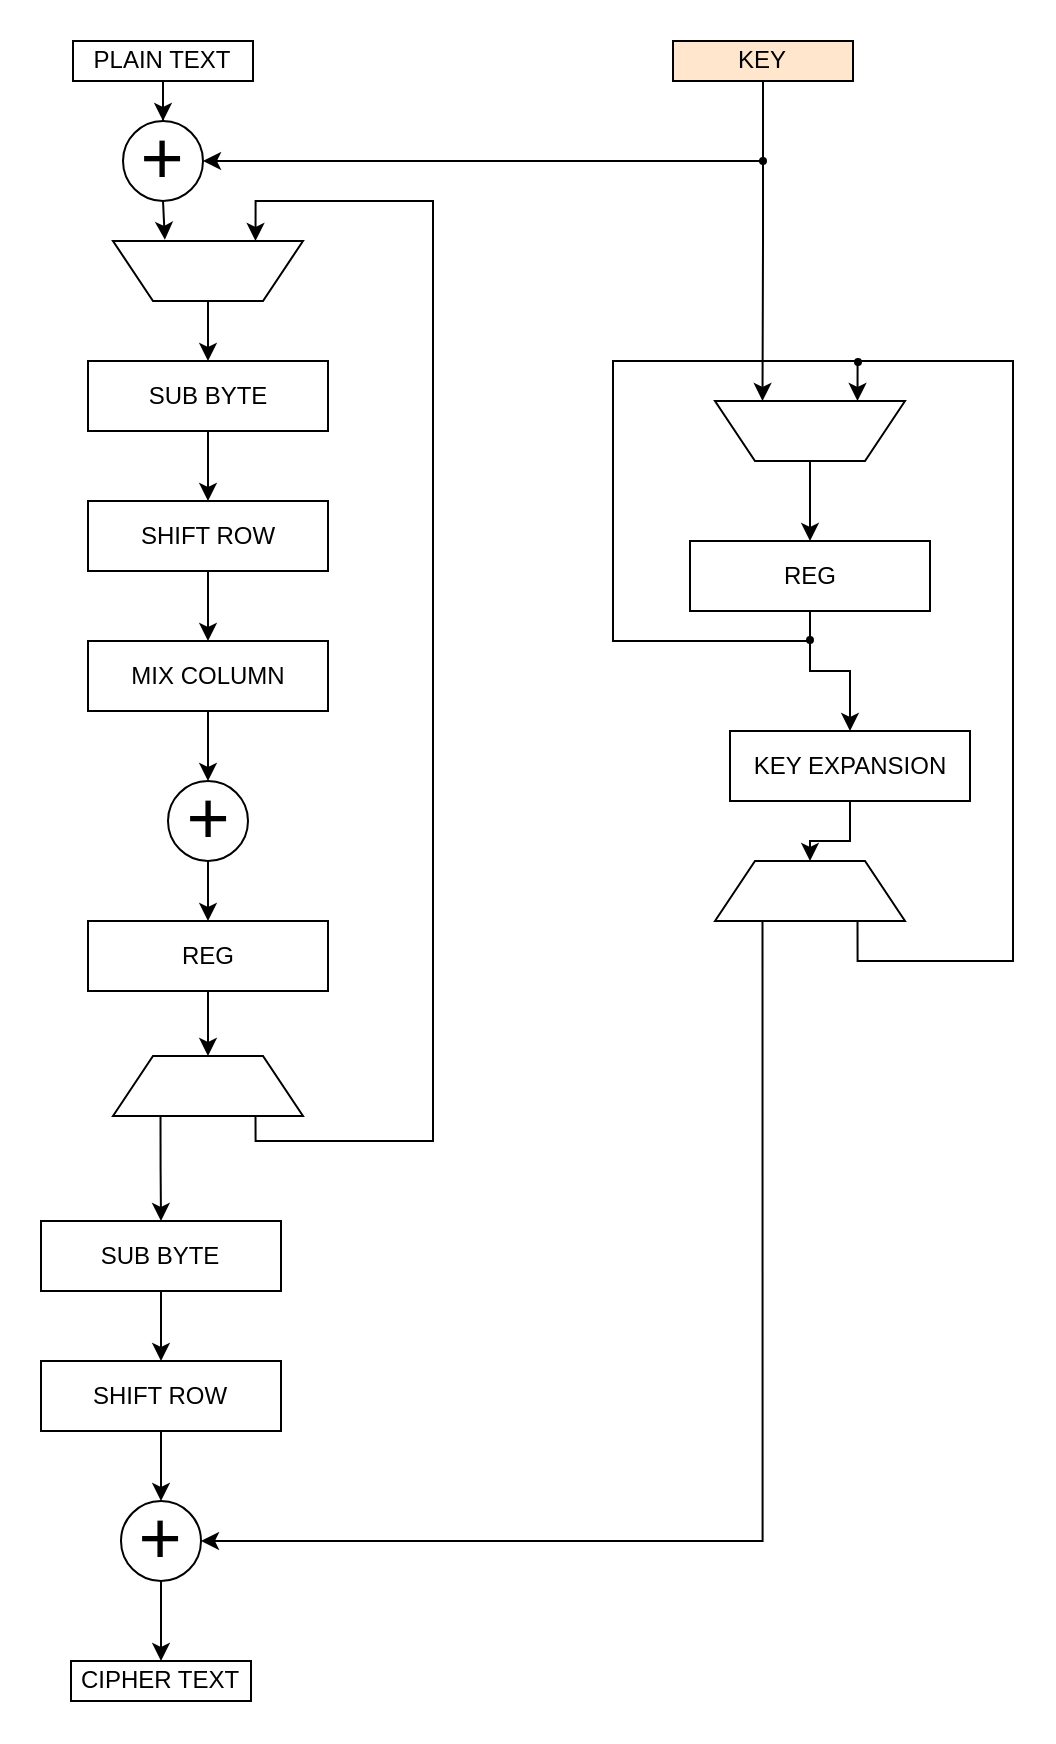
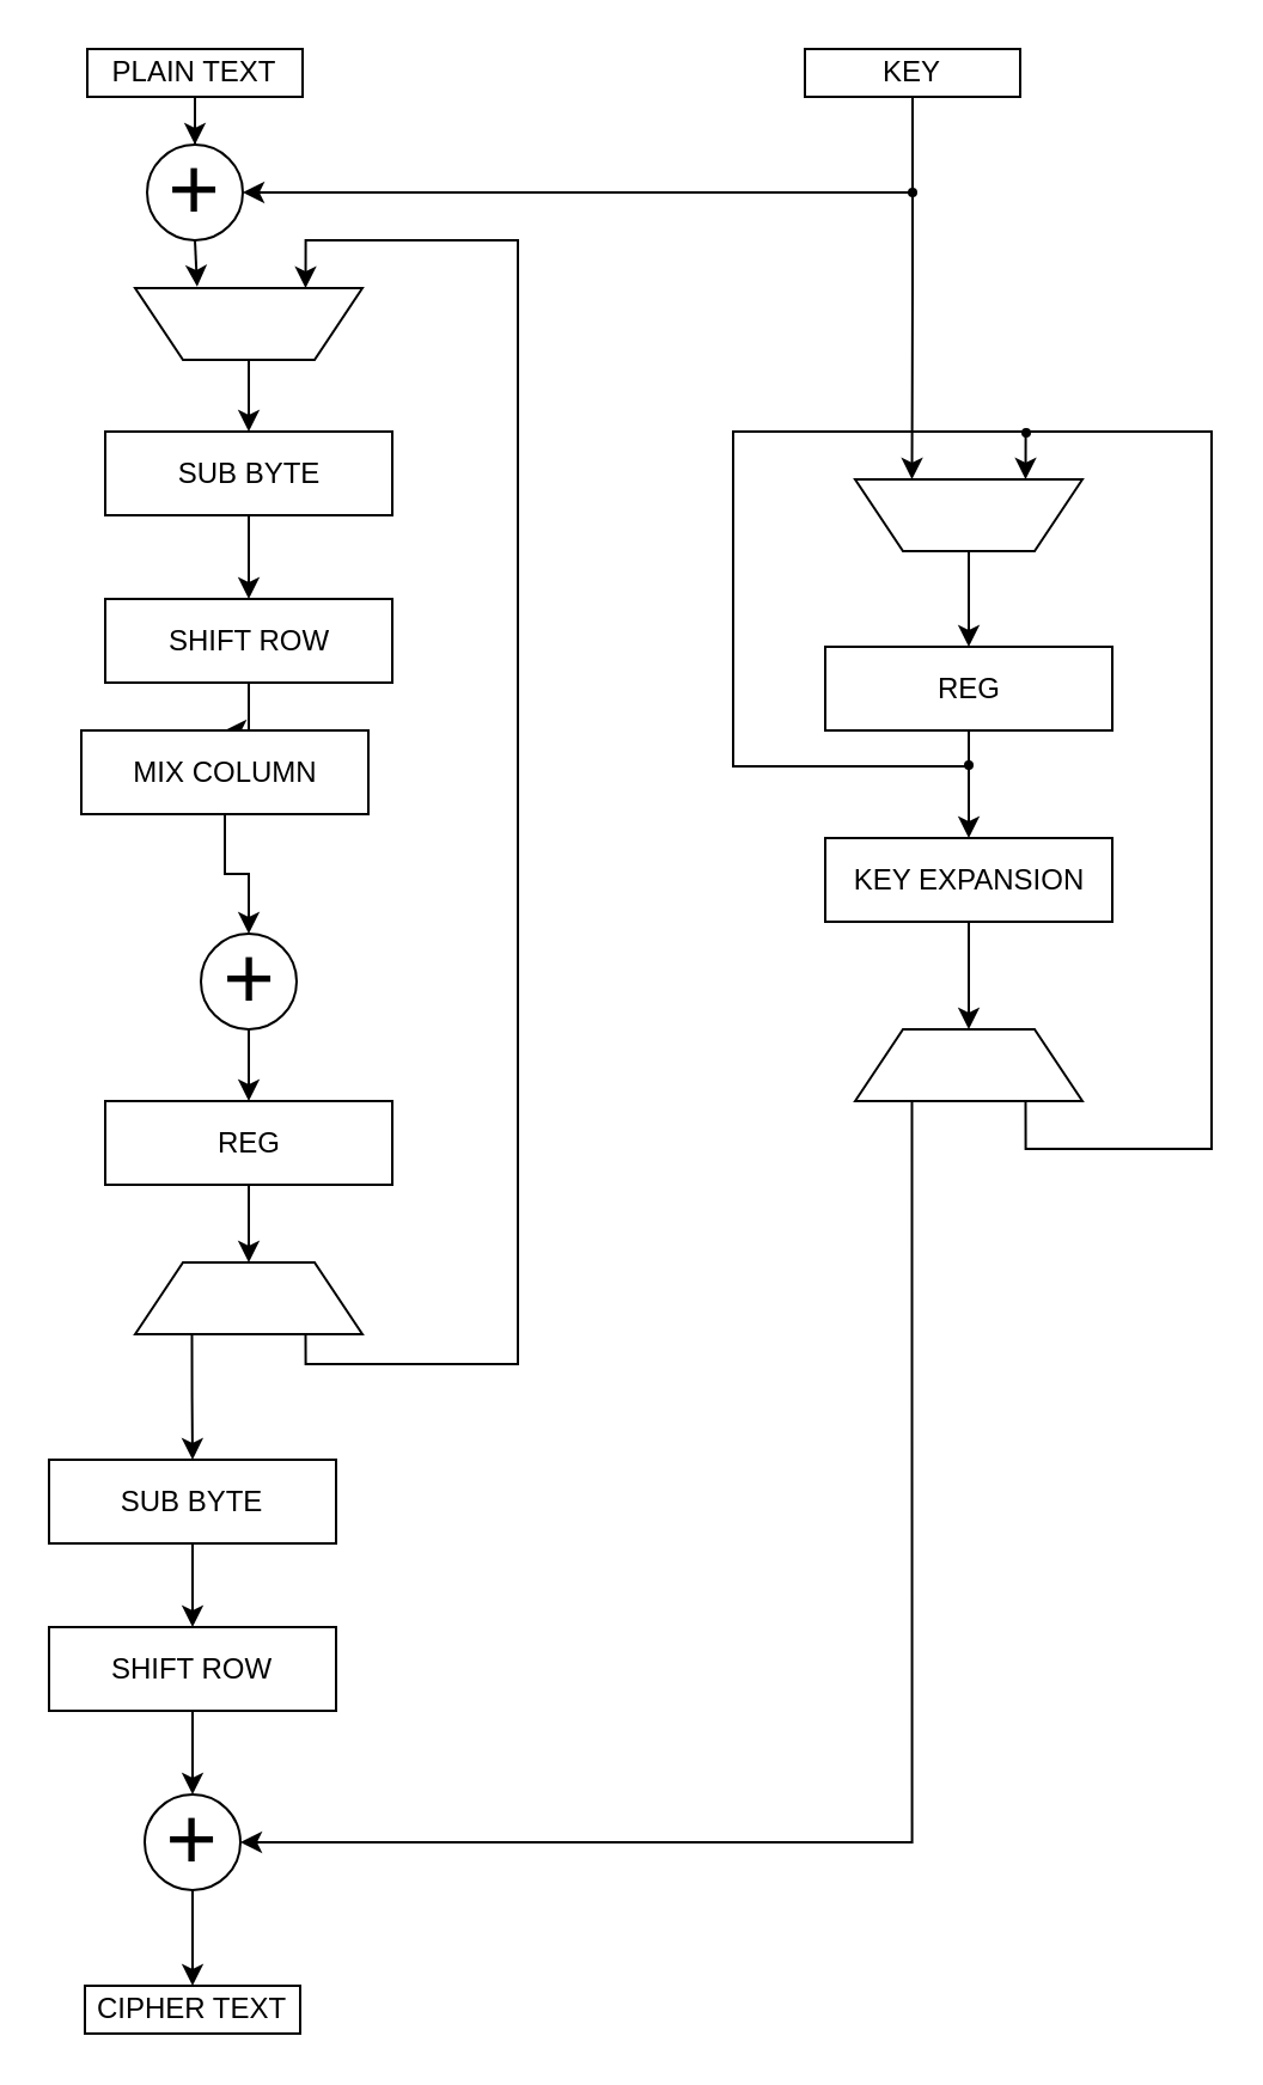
- <mxCell id="27" value="KEY" style="rounded=0;whiteSpace=wrap;html=1;fillColor=#ffe6cc;" vertex="1" parent="1"><mxGeometry x="336" y="20" width="90" height="20" as="geometry" /></mxCell>
+ <mxCell id="27" value="KEY" style="rounded=0;whiteSpace=wrap;html=1;" vertex="1" parent="1"><mxGeometry x="336" y="20" width="90" height="20" as="geometry" /></mxCell>
- <mxCell id="13" value="MIX COLUMN" style="whiteSpace=wrap;html=1;" vertex="1" parent="1"><mxGeometry x="43.5" y="320" width="120" height="35" as="geometry" /></mxCell>
+ <mxCell id="13" value="MIX COLUMN" style="whiteSpace=wrap;html=1;" vertex="1" parent="1"><mxGeometry x="33.5" y="305" width="120" height="35" as="geometry" /></mxCell>
- <mxCell id="33" value="KEY EXPANSION" style="whiteSpace=wrap;html=1;" vertex="1" parent="1"><mxGeometry x="364.5" y="365" width="120" height="35" as="geometry" /></mxCell>
+ <mxCell id="33" value="KEY EXPANSION" style="whiteSpace=wrap;html=1;" vertex="1" parent="1"><mxGeometry x="344.5" y="350" width="120" height="35" as="geometry" /></mxCell>
